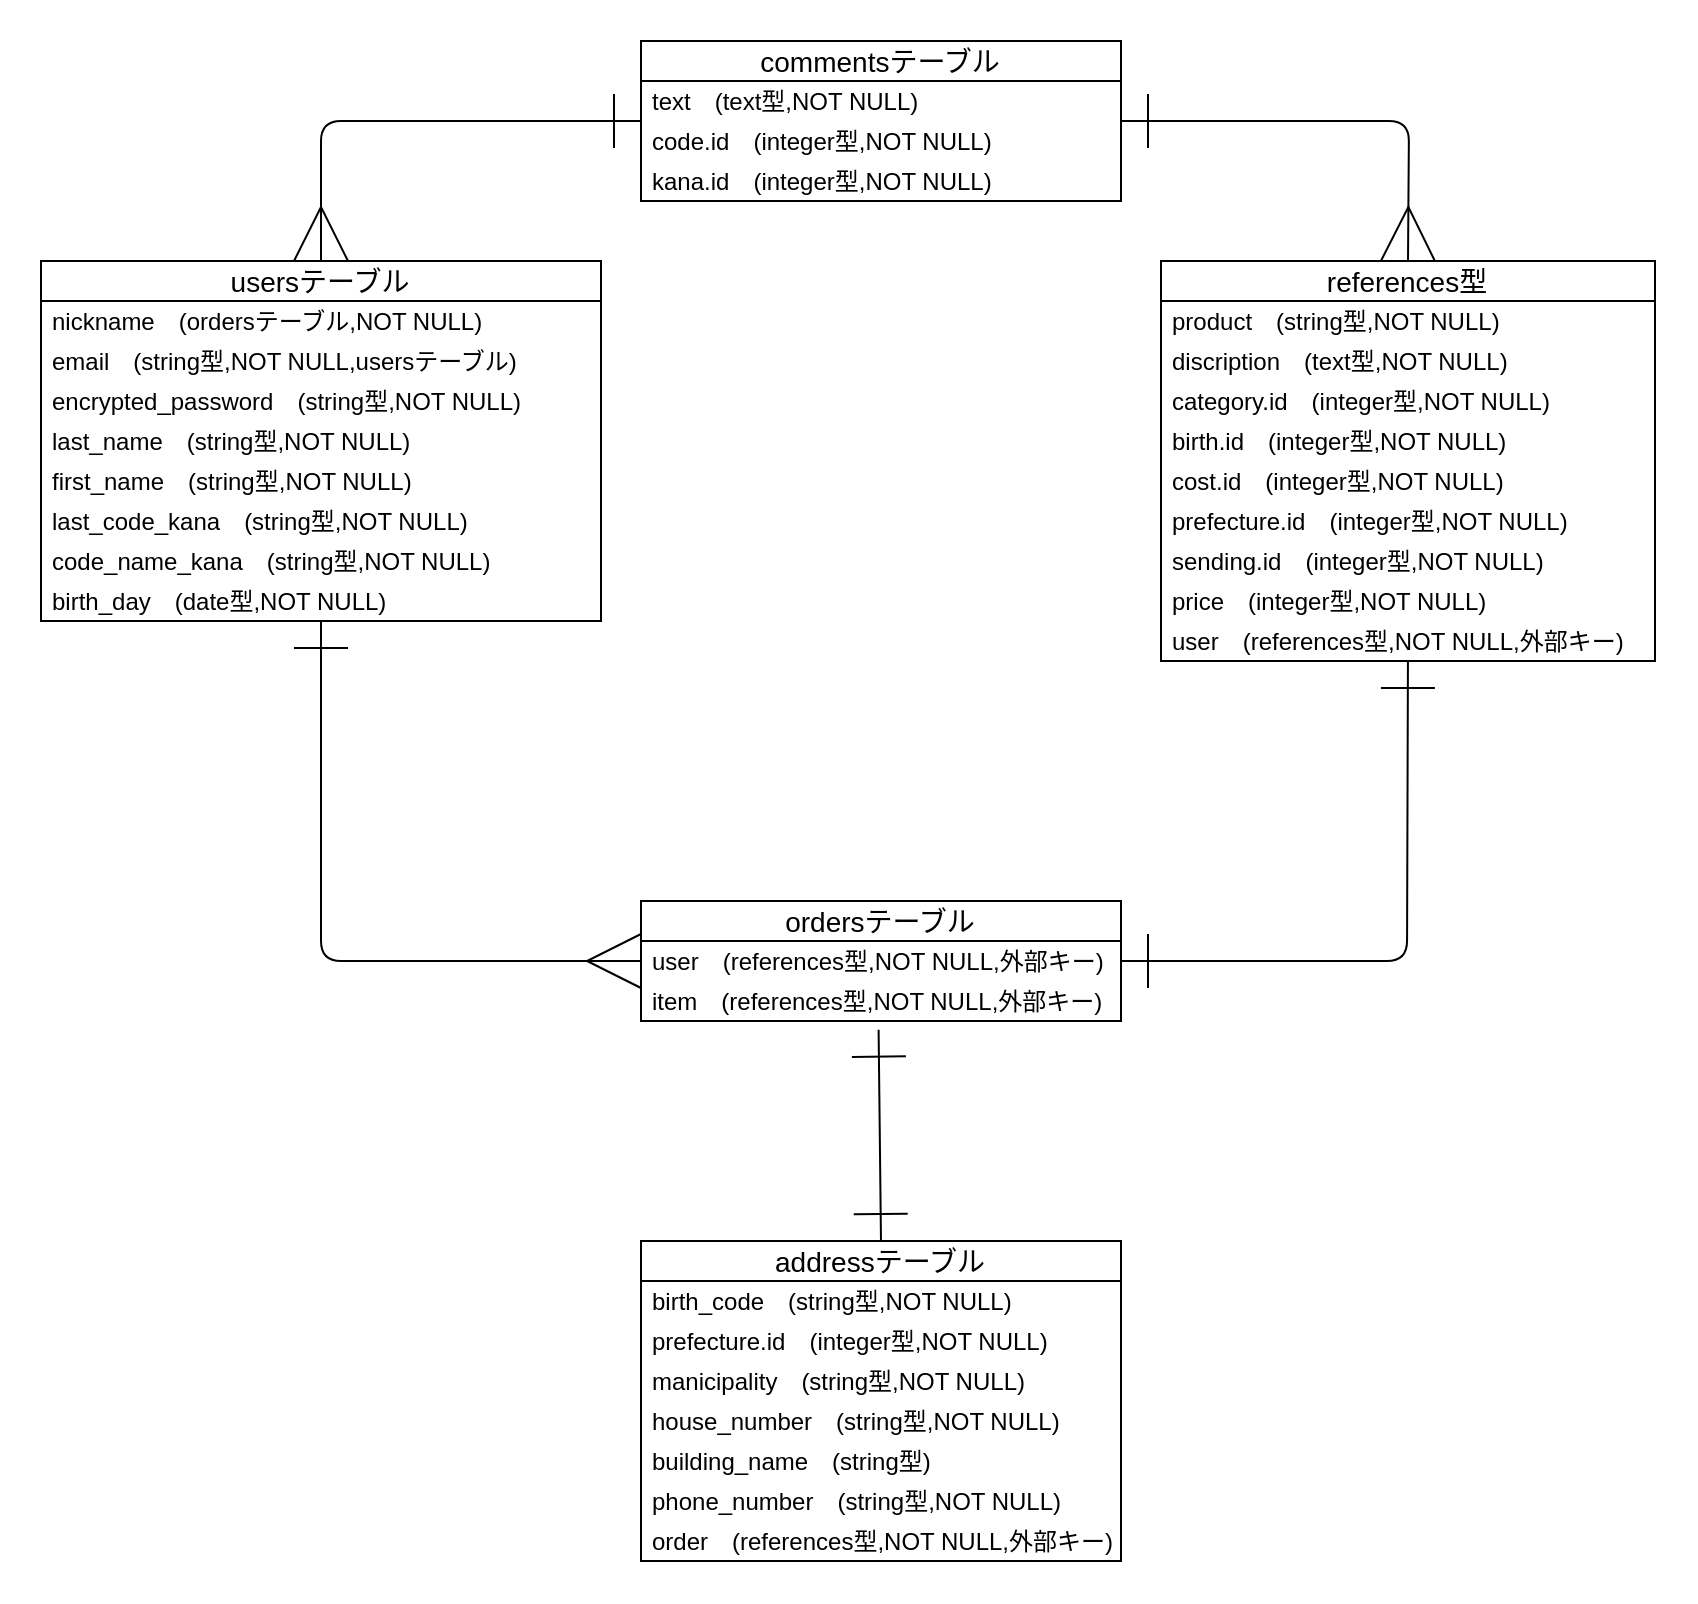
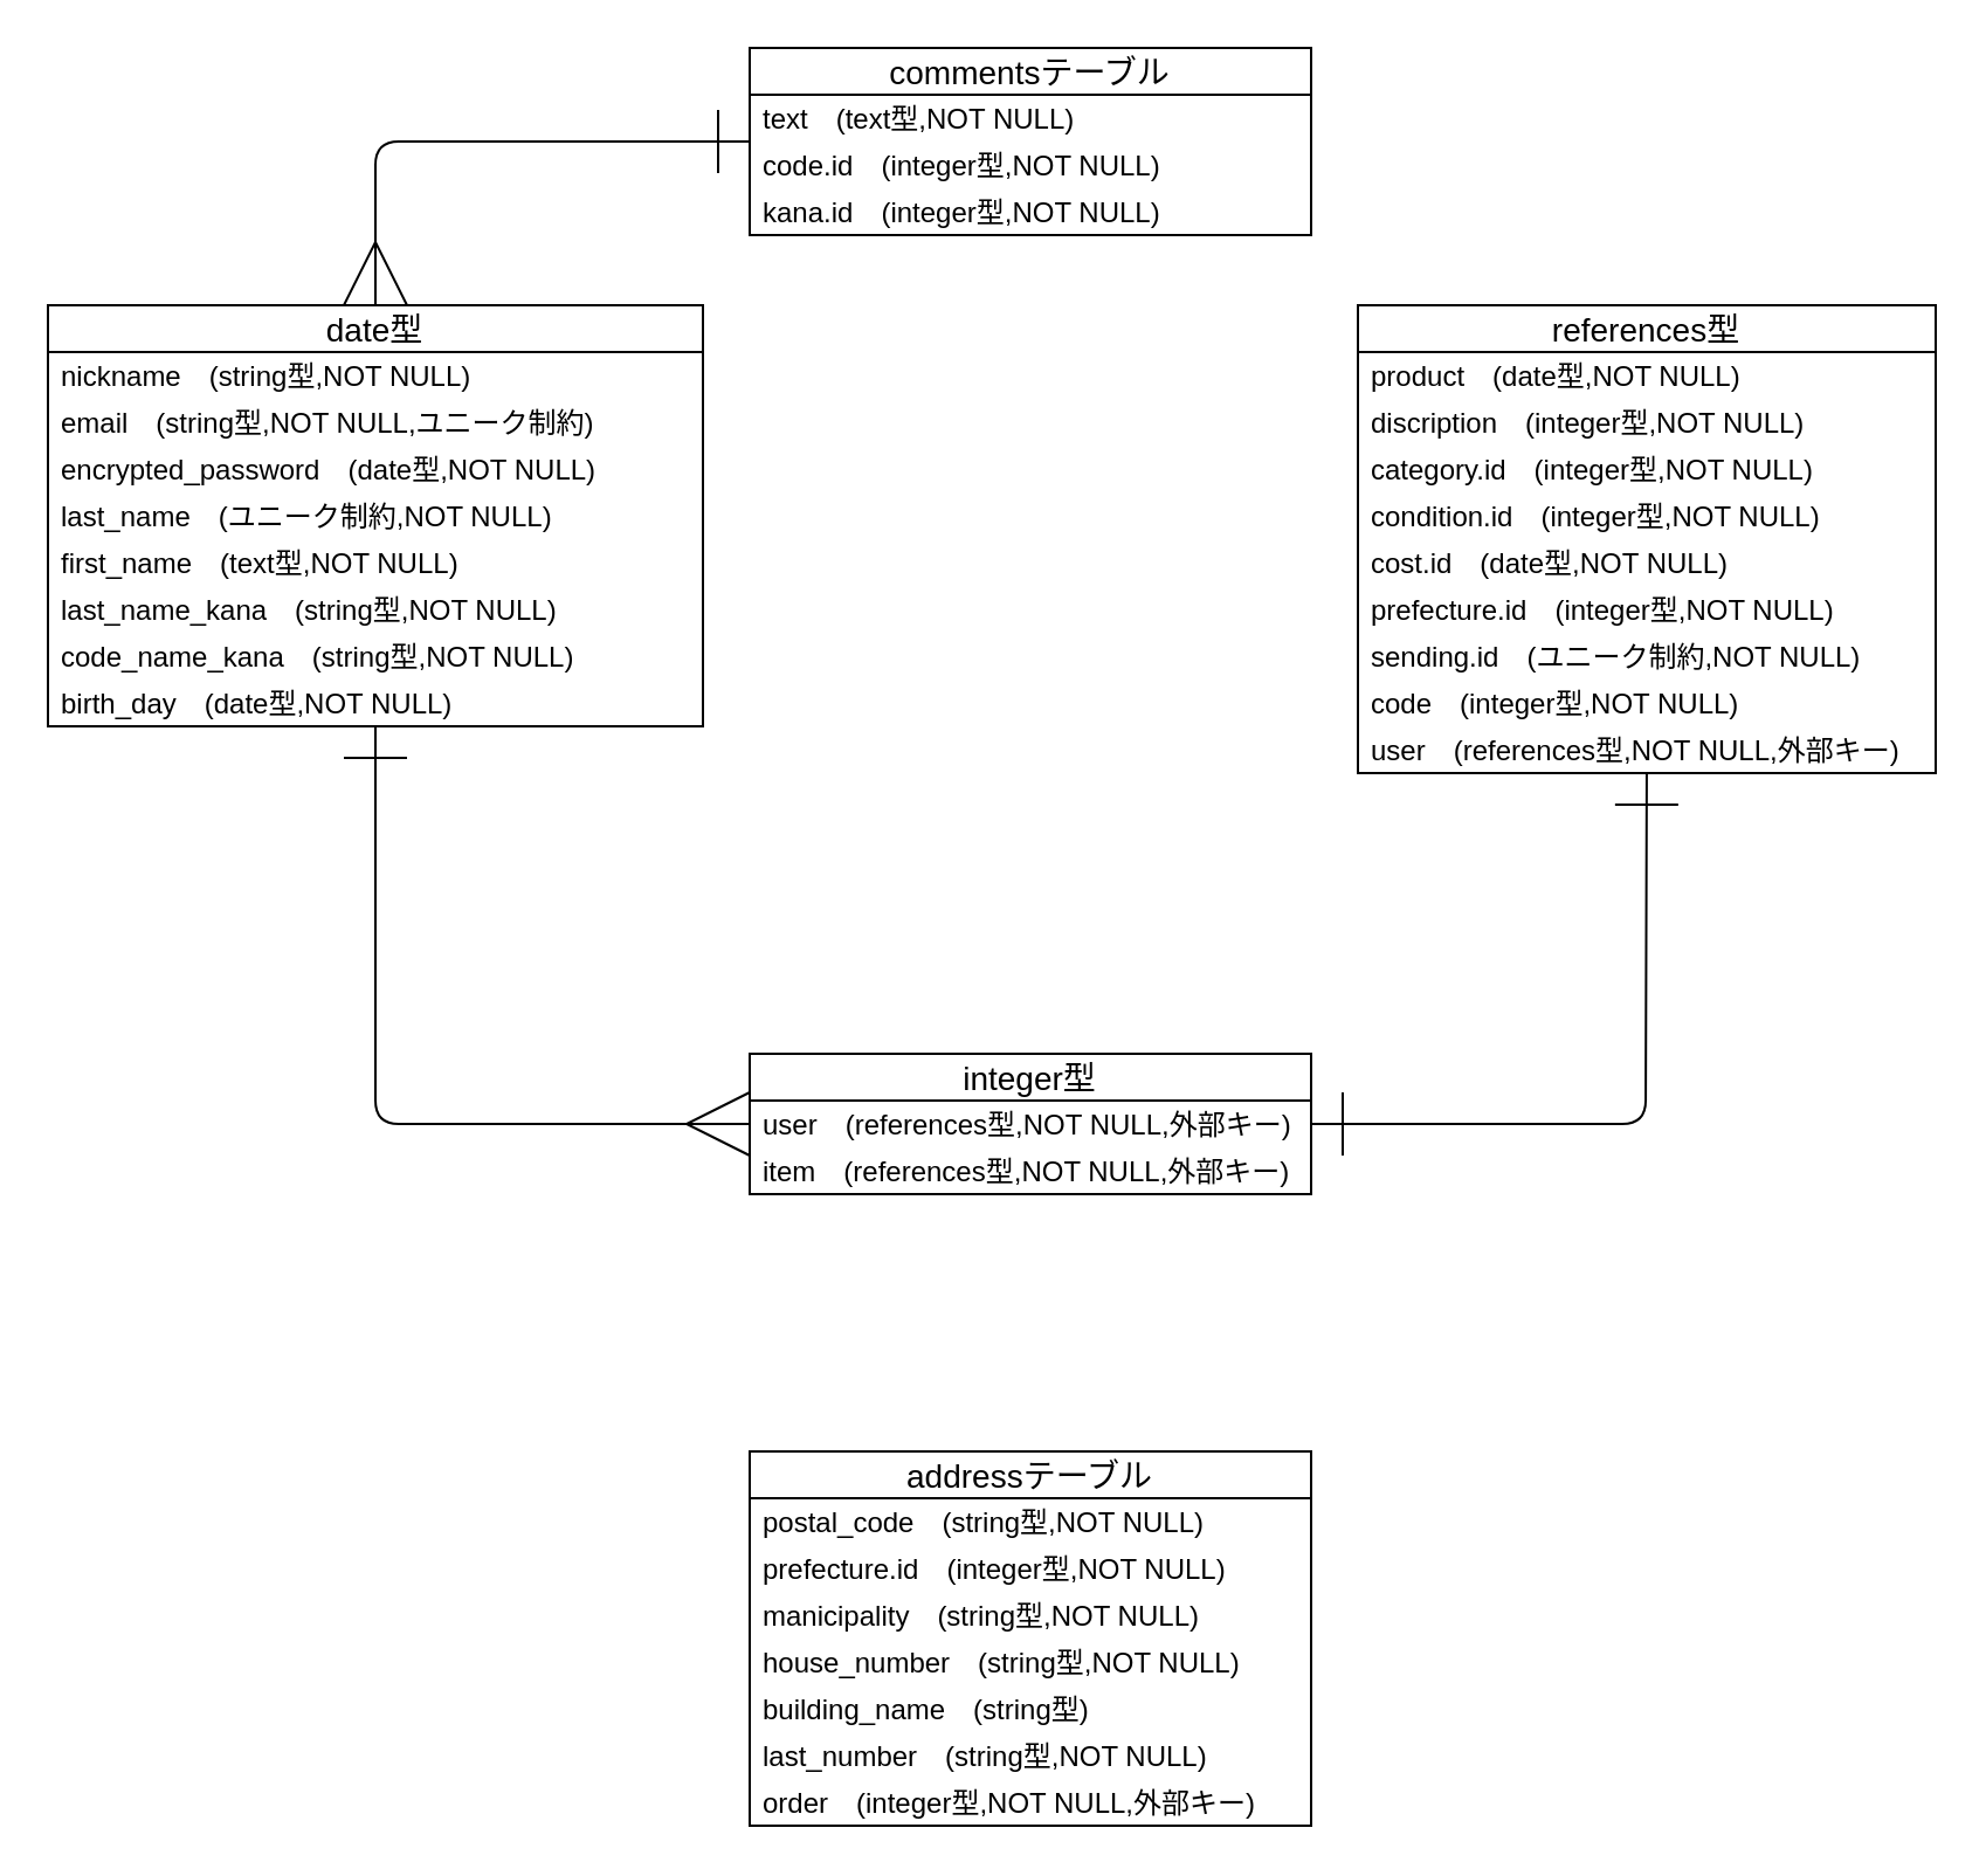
- <mxCell id="39" value="" style="fontSize=12;html=1;endArrow=ERmany;startSize=25;endSize=25;strokeWidth=1;elbow=vertical;jumpSize=5;startArrow=ERone;startFill=0;entryX=0.5;entryY=0;entryDx=0;entryDy=0;exitX=1;exitY=0.5;exitDx=0;exitDy=0;" edge="1" parent="1" source="35" target="11"><mxGeometry width="100" height="100" relative="1" as="geometry"><mxPoint x="610" y="30" as="sourcePoint" /><mxPoint x="730" y="80" as="targetPoint" /><Array as="points"><mxPoint x="704" y="60" /></Array></mxGeometry></mxCell>
- <mxCell id="2" value="usersテーブル" style="swimlane;fontStyle=0;childLayout=stackLayout;horizontal=1;startSize=20;horizontalStack=0;resizeParent=1;resizeParentMax=0;resizeLast=0;collapsible=1;marginBottom=0;align=center;fontSize=14;" parent="1" vertex="1"><mxGeometry x="20" y="130" width="280" height="180" as="geometry" /></mxCell>
+ <mxCell id="2" value="date型" style="swimlane;fontStyle=0;childLayout=stackLayout;horizontal=1;startSize=20;horizontalStack=0;resizeParent=1;resizeParentMax=0;resizeLast=0;collapsible=1;marginBottom=0;align=center;fontSize=14;" parent="1" vertex="1"><mxGeometry x="20" y="130" width="280" height="180" as="geometry" /></mxCell>
- <mxCell id="3" value="nickname　(ordersテーブル,NOT NULL)" style="text;strokeColor=none;fillColor=none;spacingLeft=4;spacingRight=4;overflow=hidden;rotatable=0;points=[[0,0.5],[1,0.5]];portConstraint=eastwest;fontSize=12;verticalAlign=middle;" parent="2" vertex="1"><mxGeometry y="20" width="280" height="20" as="geometry" /></mxCell>
+ <mxCell id="3" value="nickname　(string型,NOT NULL)" style="text;strokeColor=none;fillColor=none;spacingLeft=4;spacingRight=4;overflow=hidden;rotatable=0;points=[[0,0.5],[1,0.5]];portConstraint=eastwest;fontSize=12;verticalAlign=middle;" parent="2" vertex="1"><mxGeometry y="20" width="280" height="20" as="geometry" /></mxCell>
- <mxCell id="12" value="product　(string型,NOT NULL)" style="text;strokeColor=none;fillColor=none;spacingLeft=4;spacingRight=4;overflow=hidden;rotatable=0;points=[[0,0.5],[1,0.5]];portConstraint=eastwest;fontSize=12;align=left;verticalAlign=middle;" parent="11" vertex="1"><mxGeometry y="20" width="247" height="20" as="geometry" /></mxCell>
+ <mxCell id="12" value="product　(date型,NOT NULL)" style="text;strokeColor=none;fillColor=none;spacingLeft=4;spacingRight=4;overflow=hidden;rotatable=0;points=[[0,0.5],[1,0.5]];portConstraint=eastwest;fontSize=12;align=left;verticalAlign=middle;" parent="11" vertex="1"><mxGeometry y="20" width="247" height="20" as="geometry" /></mxCell>
- <mxCell id="4" value="email　(string型,NOT NULL,usersテーブル)" style="text;strokeColor=none;fillColor=none;spacingLeft=4;spacingRight=4;overflow=hidden;rotatable=0;points=[[0,0.5],[1,0.5]];portConstraint=eastwest;fontSize=12;align=left;verticalAlign=middle;" parent="2" vertex="1"><mxGeometry y="40" width="280" height="20" as="geometry" /></mxCell>
+ <mxCell id="4" value="email　(string型,NOT NULL,ユニーク制約)" style="text;strokeColor=none;fillColor=none;spacingLeft=4;spacingRight=4;overflow=hidden;rotatable=0;points=[[0,0.5],[1,0.5]];portConstraint=eastwest;fontSize=12;align=left;verticalAlign=middle;" parent="2" vertex="1"><mxGeometry y="40" width="280" height="20" as="geometry" /></mxCell>
- <mxCell id="13" value="discription　(text型,NOT NULL)" style="text;strokeColor=none;fillColor=none;spacingLeft=4;spacingRight=4;overflow=hidden;rotatable=0;points=[[0,0.5],[1,0.5]];portConstraint=eastwest;fontSize=12;verticalAlign=middle;" parent="11" vertex="1"><mxGeometry y="40" width="247" height="20" as="geometry" /></mxCell>
+ <mxCell id="13" value="discription　(integer型,NOT NULL)" style="text;strokeColor=none;fillColor=none;spacingLeft=4;spacingRight=4;overflow=hidden;rotatable=0;points=[[0,0.5],[1,0.5]];portConstraint=eastwest;fontSize=12;verticalAlign=middle;" parent="11" vertex="1"><mxGeometry y="40" width="247" height="20" as="geometry" /></mxCell>
- <mxCell id="5" value="encrypted_password　(string型,NOT NULL)" style="text;strokeColor=none;fillColor=none;spacingLeft=4;spacingRight=4;overflow=hidden;rotatable=0;points=[[0,0.5],[1,0.5]];portConstraint=eastwest;fontSize=12;verticalAlign=middle;" parent="2" vertex="1"><mxGeometry y="60" width="280" height="20" as="geometry" /></mxCell>
+ <mxCell id="5" value="encrypted_password　(date型,NOT NULL)" style="text;strokeColor=none;fillColor=none;spacingLeft=4;spacingRight=4;overflow=hidden;rotatable=0;points=[[0,0.5],[1,0.5]];portConstraint=eastwest;fontSize=12;verticalAlign=middle;" parent="2" vertex="1"><mxGeometry y="60" width="280" height="20" as="geometry" /></mxCell>
- <mxCell id="6" value="last_name　(string型,NOT NULL)" style="text;strokeColor=none;fillColor=none;spacingLeft=4;spacingRight=4;overflow=hidden;rotatable=0;points=[[0,0.5],[1,0.5]];portConstraint=eastwest;fontSize=12;verticalAlign=middle;" parent="2" vertex="1"><mxGeometry y="80" width="280" height="20" as="geometry" /></mxCell>
+ <mxCell id="6" value="last_name　(ユニーク制約,NOT NULL)" style="text;strokeColor=none;fillColor=none;spacingLeft=4;spacingRight=4;overflow=hidden;rotatable=0;points=[[0,0.5],[1,0.5]];portConstraint=eastwest;fontSize=12;verticalAlign=middle;" parent="2" vertex="1"><mxGeometry y="80" width="280" height="20" as="geometry" /></mxCell>
- <mxCell id="15" value="birth.id　(integer型,NOT NULL)" style="text;strokeColor=none;fillColor=none;spacingLeft=4;spacingRight=4;overflow=hidden;rotatable=0;points=[[0,0.5],[1,0.5]];portConstraint=eastwest;fontSize=12;verticalAlign=middle;" parent="11" vertex="1"><mxGeometry y="80" width="247" height="20" as="geometry" /></mxCell>
+ <mxCell id="15" value="condition.id　(integer型,NOT NULL)" style="text;strokeColor=none;fillColor=none;spacingLeft=4;spacingRight=4;overflow=hidden;rotatable=0;points=[[0,0.5],[1,0.5]];portConstraint=eastwest;fontSize=12;verticalAlign=middle;" parent="11" vertex="1"><mxGeometry y="80" width="247" height="20" as="geometry" /></mxCell>
- <mxCell id="7" value="first_name　(string型,NOT NULL)" style="text;strokeColor=none;fillColor=none;spacingLeft=4;spacingRight=4;overflow=hidden;rotatable=0;points=[[0,0.5],[1,0.5]];portConstraint=eastwest;fontSize=12;verticalAlign=middle;" parent="2" vertex="1"><mxGeometry y="100" width="280" height="20" as="geometry" /></mxCell>
+ <mxCell id="7" value="first_name　(text型,NOT NULL)" style="text;strokeColor=none;fillColor=none;spacingLeft=4;spacingRight=4;overflow=hidden;rotatable=0;points=[[0,0.5],[1,0.5]];portConstraint=eastwest;fontSize=12;verticalAlign=middle;" parent="2" vertex="1"><mxGeometry y="100" width="280" height="20" as="geometry" /></mxCell>
- <mxCell id="16" value="cost.id　(integer型,NOT NULL)" style="text;strokeColor=none;fillColor=none;spacingLeft=4;spacingRight=4;overflow=hidden;rotatable=0;points=[[0,0.5],[1,0.5]];portConstraint=eastwest;fontSize=12;verticalAlign=middle;" parent="11" vertex="1"><mxGeometry y="100" width="247" height="20" as="geometry" /></mxCell>
+ <mxCell id="16" value="cost.id　(date型,NOT NULL)" style="text;strokeColor=none;fillColor=none;spacingLeft=4;spacingRight=4;overflow=hidden;rotatable=0;points=[[0,0.5],[1,0.5]];portConstraint=eastwest;fontSize=12;verticalAlign=middle;" parent="11" vertex="1"><mxGeometry y="100" width="247" height="20" as="geometry" /></mxCell>
- <mxCell id="8" value="last_code_kana　(string型,NOT NULL)" style="text;strokeColor=none;fillColor=none;spacingLeft=4;spacingRight=4;overflow=hidden;rotatable=0;points=[[0,0.5],[1,0.5]];portConstraint=eastwest;fontSize=12;verticalAlign=middle;" parent="2" vertex="1"><mxGeometry y="120" width="280" height="20" as="geometry" /></mxCell>
+ <mxCell id="8" value="last_name_kana　(string型,NOT NULL)" style="text;strokeColor=none;fillColor=none;spacingLeft=4;spacingRight=4;overflow=hidden;rotatable=0;points=[[0,0.5],[1,0.5]];portConstraint=eastwest;fontSize=12;verticalAlign=middle;" parent="2" vertex="1"><mxGeometry y="120" width="280" height="20" as="geometry" /></mxCell>
- <mxCell id="18" value="sending.id　(integer型,NOT NULL)" style="text;strokeColor=none;fillColor=none;spacingLeft=4;spacingRight=4;overflow=hidden;rotatable=0;points=[[0,0.5],[1,0.5]];portConstraint=eastwest;fontSize=12;verticalAlign=middle;" parent="11" vertex="1"><mxGeometry y="140" width="247" height="20" as="geometry" /></mxCell>
+ <mxCell id="18" value="sending.id　(ユニーク制約,NOT NULL)" style="text;strokeColor=none;fillColor=none;spacingLeft=4;spacingRight=4;overflow=hidden;rotatable=0;points=[[0,0.5],[1,0.5]];portConstraint=eastwest;fontSize=12;verticalAlign=middle;" parent="11" vertex="1"><mxGeometry y="140" width="247" height="20" as="geometry" /></mxCell>
- <mxCell id="19" value="price　(integer型,NOT NULL)" style="text;strokeColor=none;fillColor=none;spacingLeft=4;spacingRight=4;overflow=hidden;rotatable=0;points=[[0,0.5],[1,0.5]];portConstraint=eastwest;fontSize=12;verticalAlign=middle;" parent="11" vertex="1"><mxGeometry y="160" width="247" height="20" as="geometry" /></mxCell>
+ <mxCell id="19" value="code　(integer型,NOT NULL)" style="text;strokeColor=none;fillColor=none;spacingLeft=4;spacingRight=4;overflow=hidden;rotatable=0;points=[[0,0.5],[1,0.5]];portConstraint=eastwest;fontSize=12;verticalAlign=middle;" parent="11" vertex="1"><mxGeometry y="160" width="247" height="20" as="geometry" /></mxCell>
- <mxCell id="29" value="ordersテーブル" style="swimlane;fontStyle=0;childLayout=stackLayout;horizontal=1;startSize=20;horizontalStack=0;resizeParent=1;resizeParentMax=0;resizeLast=0;collapsible=1;marginBottom=0;align=center;fontSize=14;" parent="1" vertex="1"><mxGeometry x="320" y="450" width="240" height="60" as="geometry" /></mxCell>
+ <mxCell id="29" value="integer型" style="swimlane;fontStyle=0;childLayout=stackLayout;horizontal=1;startSize=20;horizontalStack=0;resizeParent=1;resizeParentMax=0;resizeLast=0;collapsible=1;marginBottom=0;align=center;fontSize=14;" parent="1" vertex="1"><mxGeometry x="320" y="450" width="240" height="60" as="geometry" /></mxCell>
- <mxCell id="32" value="" style="fontSize=12;html=1;endArrow=ERone;endFill=1;elbow=vertical;startArrow=ERone;startFill=0;strokeWidth=1;jumpSize=5;endSize=25;startSize=25;entryX=0.495;entryY=1.216;entryDx=0;entryDy=0;entryPerimeter=0;exitX=0.5;exitY=0;exitDx=0;exitDy=0;" parent="1" source="21" target="31" edge="1"><mxGeometry width="100" height="100" relative="1" as="geometry"><mxPoint x="530" y="330" as="sourcePoint" /><mxPoint x="440" y="300" as="targetPoint" /></mxGeometry></mxCell>
- <mxCell id="22" value="birth_code　(string型,NOT NULL)" style="text;strokeColor=none;fillColor=none;spacingLeft=4;spacingRight=4;overflow=hidden;rotatable=0;points=[[0,0.5],[1,0.5]];portConstraint=eastwest;fontSize=12;align=left;verticalAlign=middle;" parent="21" vertex="1"><mxGeometry y="20" width="240" height="20" as="geometry" /></mxCell>
+ <mxCell id="22" value="postal_code　(string型,NOT NULL)" style="text;strokeColor=none;fillColor=none;spacingLeft=4;spacingRight=4;overflow=hidden;rotatable=0;points=[[0,0.5],[1,0.5]];portConstraint=eastwest;fontSize=12;align=left;verticalAlign=middle;" parent="21" vertex="1"><mxGeometry y="20" width="240" height="20" as="geometry" /></mxCell>
- <mxCell id="27" value="phone_number　(string型,NOT NULL)" style="text;strokeColor=none;fillColor=none;spacingLeft=4;spacingRight=4;overflow=hidden;rotatable=0;points=[[0,0.5],[1,0.5]];portConstraint=eastwest;fontSize=12;verticalAlign=middle;" parent="21" vertex="1"><mxGeometry y="120" width="240" height="20" as="geometry" /></mxCell>
+ <mxCell id="27" value="last_number　(string型,NOT NULL)" style="text;strokeColor=none;fillColor=none;spacingLeft=4;spacingRight=4;overflow=hidden;rotatable=0;points=[[0,0.5],[1,0.5]];portConstraint=eastwest;fontSize=12;verticalAlign=middle;" parent="21" vertex="1"><mxGeometry y="120" width="240" height="20" as="geometry" /></mxCell>
- <mxCell id="28" value="order　(references型,NOT NULL,外部キー)" style="text;strokeColor=none;fillColor=none;spacingLeft=4;spacingRight=4;overflow=hidden;rotatable=0;points=[[0,0.5],[1,0.5]];portConstraint=eastwest;fontSize=12;verticalAlign=middle;" vertex="1" parent="21"><mxGeometry y="140" width="240" height="20" as="geometry" /></mxCell>
+ <mxCell id="28" value="order　(integer型,NOT NULL,外部キー)" style="text;strokeColor=none;fillColor=none;spacingLeft=4;spacingRight=4;overflow=hidden;rotatable=0;points=[[0,0.5],[1,0.5]];portConstraint=eastwest;fontSize=12;verticalAlign=middle;" vertex="1" parent="21"><mxGeometry y="140" width="240" height="20" as="geometry" /></mxCell>
